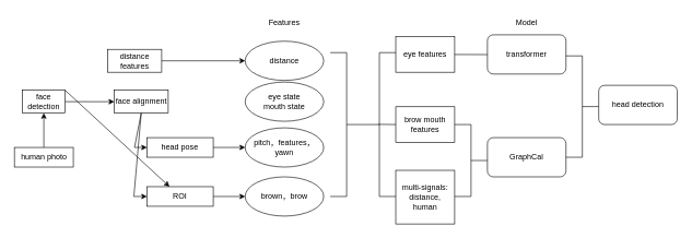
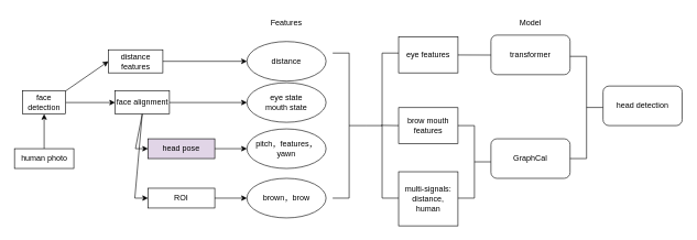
+ <mxCell id="6" value="" style="edgeStyle=orthogonalEdgeStyle;rounded=0;orthogonalLoop=1;jettySize=auto;html=1;" parent="1" source="7" target="10" edge="1"><mxGeometry relative="1" as="geometry" /></mxCell>
- <mxCell id="12" value="head pose" style="whiteSpace=wrap;html=1;rounded=0;" parent="1" vertex="1"><mxGeometry x="223" y="210" width="101.25" height="30" as="geometry" /></mxCell>
+ <mxCell id="12" value="head pose" style="whiteSpace=wrap;html=1;rounded=0;fillColor=#e1d5e7;" parent="1" vertex="1"><mxGeometry x="223" y="210" width="101.25" height="30" as="geometry" /></mxCell>
- <mxCell id="8" value="" style="endArrow=classic;html=1;rounded=0;exitX=1;exitY=0;exitDx=0;exitDy=0;" parent="1" source="5" target="18" edge="1"><mxGeometry width="50" height="50" relative="1" as="geometry"><mxPoint x="133" y="150" as="sourcePoint" /><mxPoint x="163" y="110" as="targetPoint" /></mxGeometry></mxCell>
+ <mxCell id="8" value="" style="endArrow=classic;html=1;rounded=0;exitX=1;exitY=0;exitDx=0;exitDy=0;entryX=0;entryY=0.5;entryDx=0;entryDy=0;" parent="1" source="5" target="9" edge="1"><mxGeometry width="50" height="50" relative="1" as="geometry"><mxPoint x="133" y="150" as="sourcePoint" /><mxPoint x="163" y="110" as="targetPoint" /></mxGeometry></mxCell>
